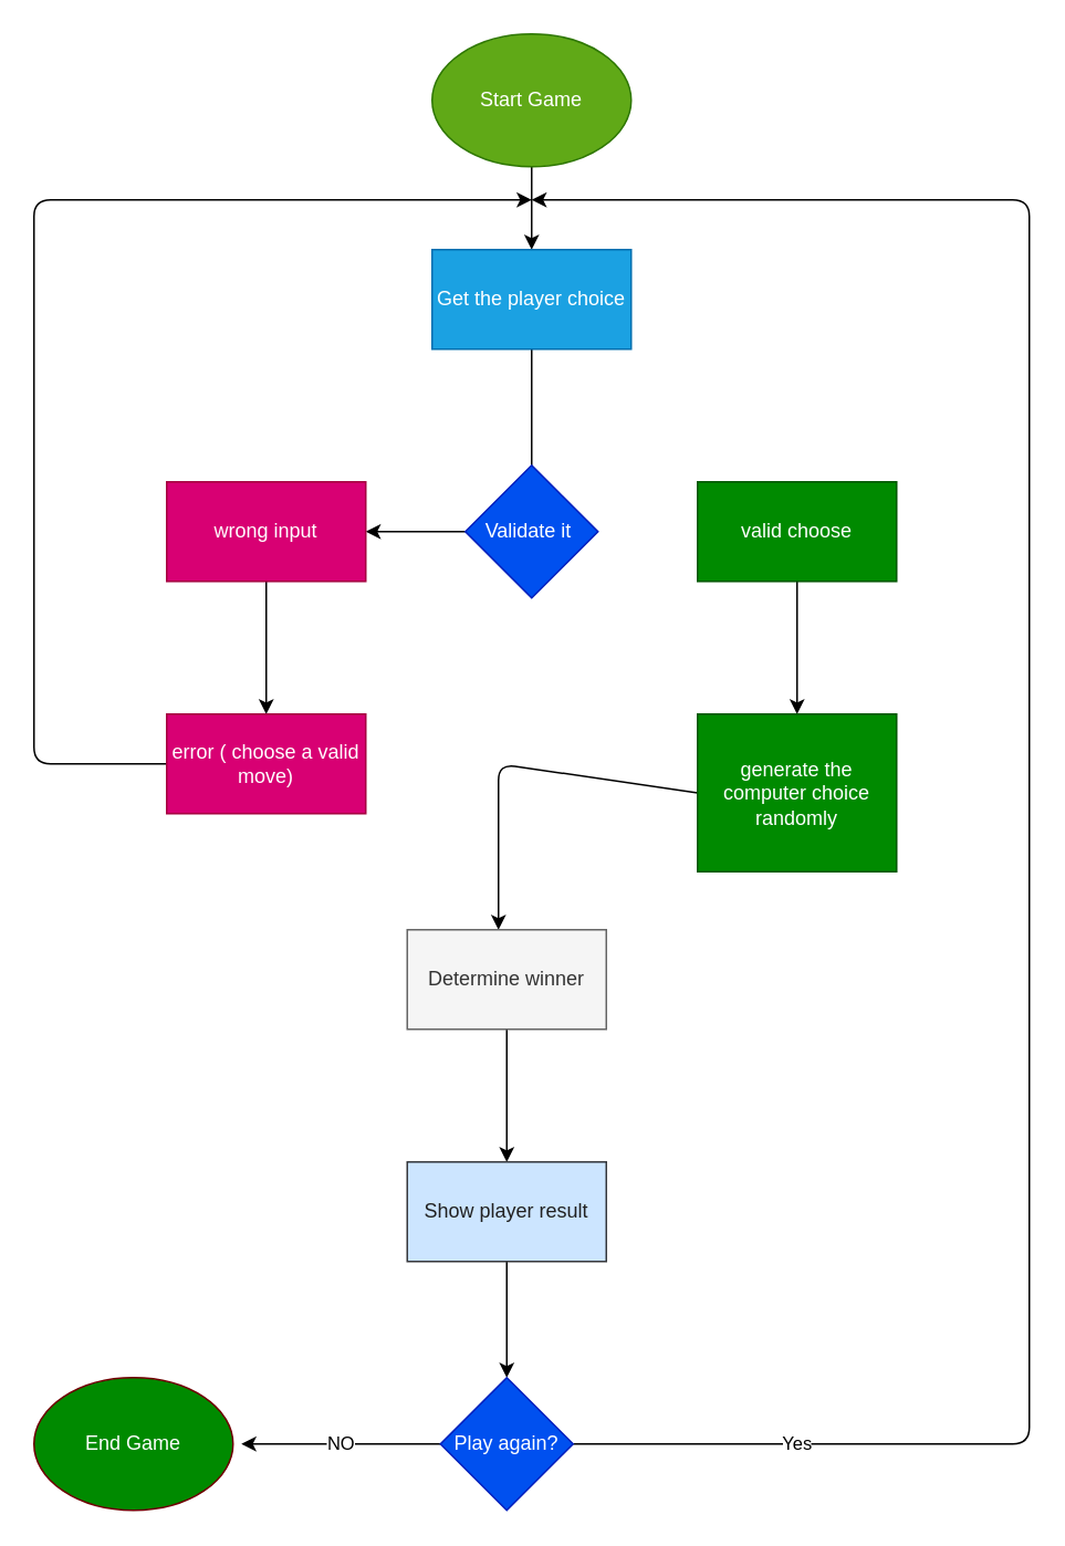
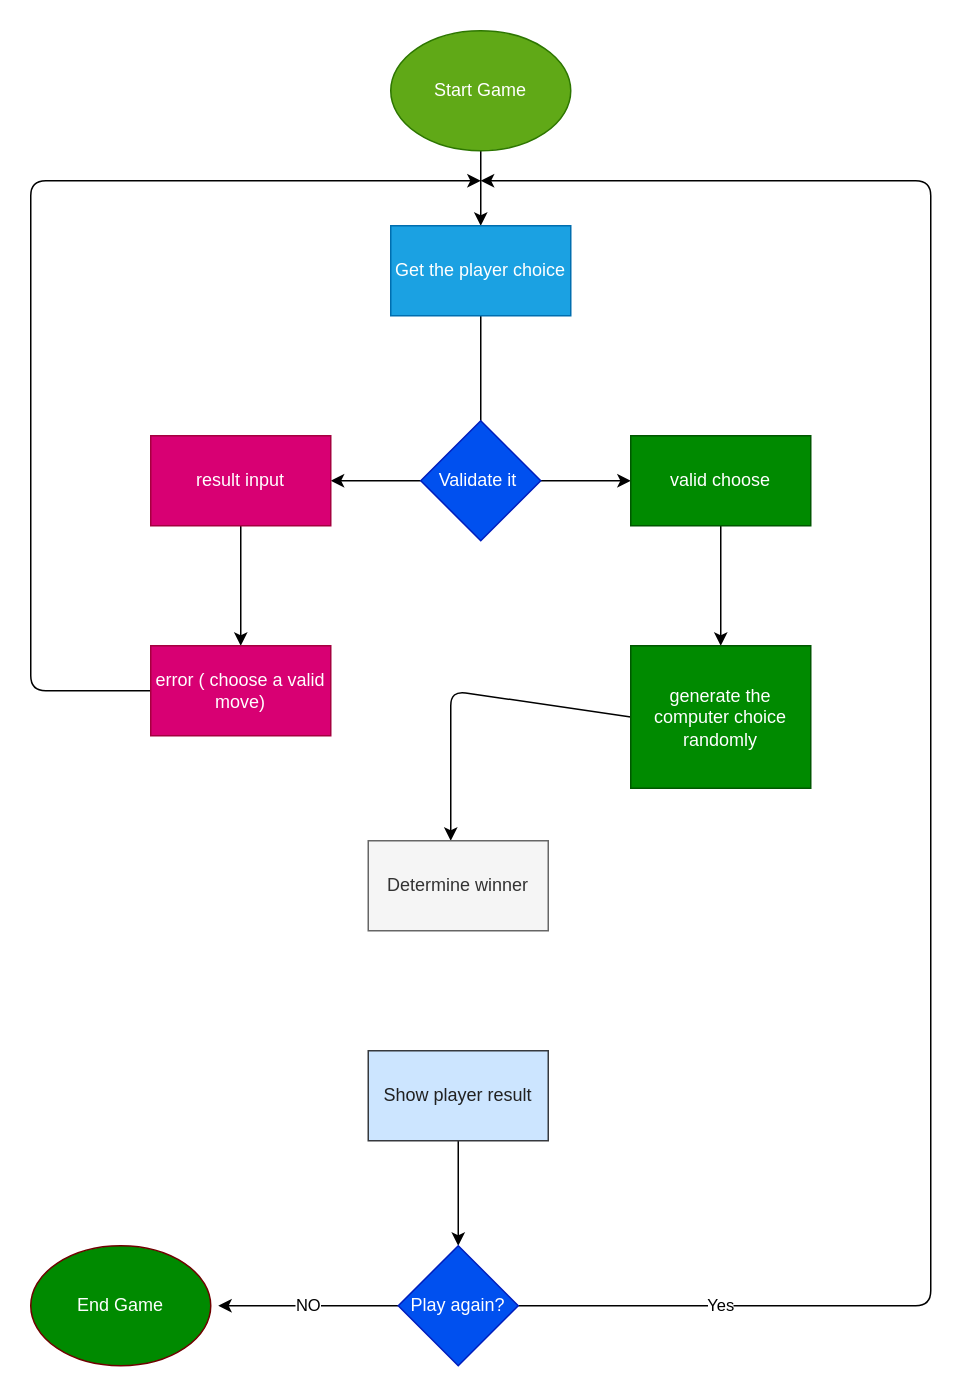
- <mxCell id="10" value="wrong input" style="whiteSpace=wrap;html=1;rounded=0;fillColor=#d80073;fontColor=#ffffff;strokeColor=#A50040;" vertex="1" parent="1"><mxGeometry x="100" y="290" width="120" height="60" as="geometry" /></mxCell>
+ <mxCell id="10" value="result input" style="whiteSpace=wrap;html=1;rounded=0;fillColor=#d80073;fontColor=#ffffff;strokeColor=#A50040;" vertex="1" parent="1"><mxGeometry x="100" y="290" width="120" height="60" as="geometry" /></mxCell>
+ <mxCell id="7" value="" style="edgeStyle=none;html=1;" edge="1" parent="1" source="8" target="14"><mxGeometry relative="1" as="geometry" /></mxCell>
- <mxCell id="17" value="" style="edgeStyle=none;html=1;" edge="1" parent="1" source="18" target="20"><mxGeometry relative="1" as="geometry" /></mxCell>
